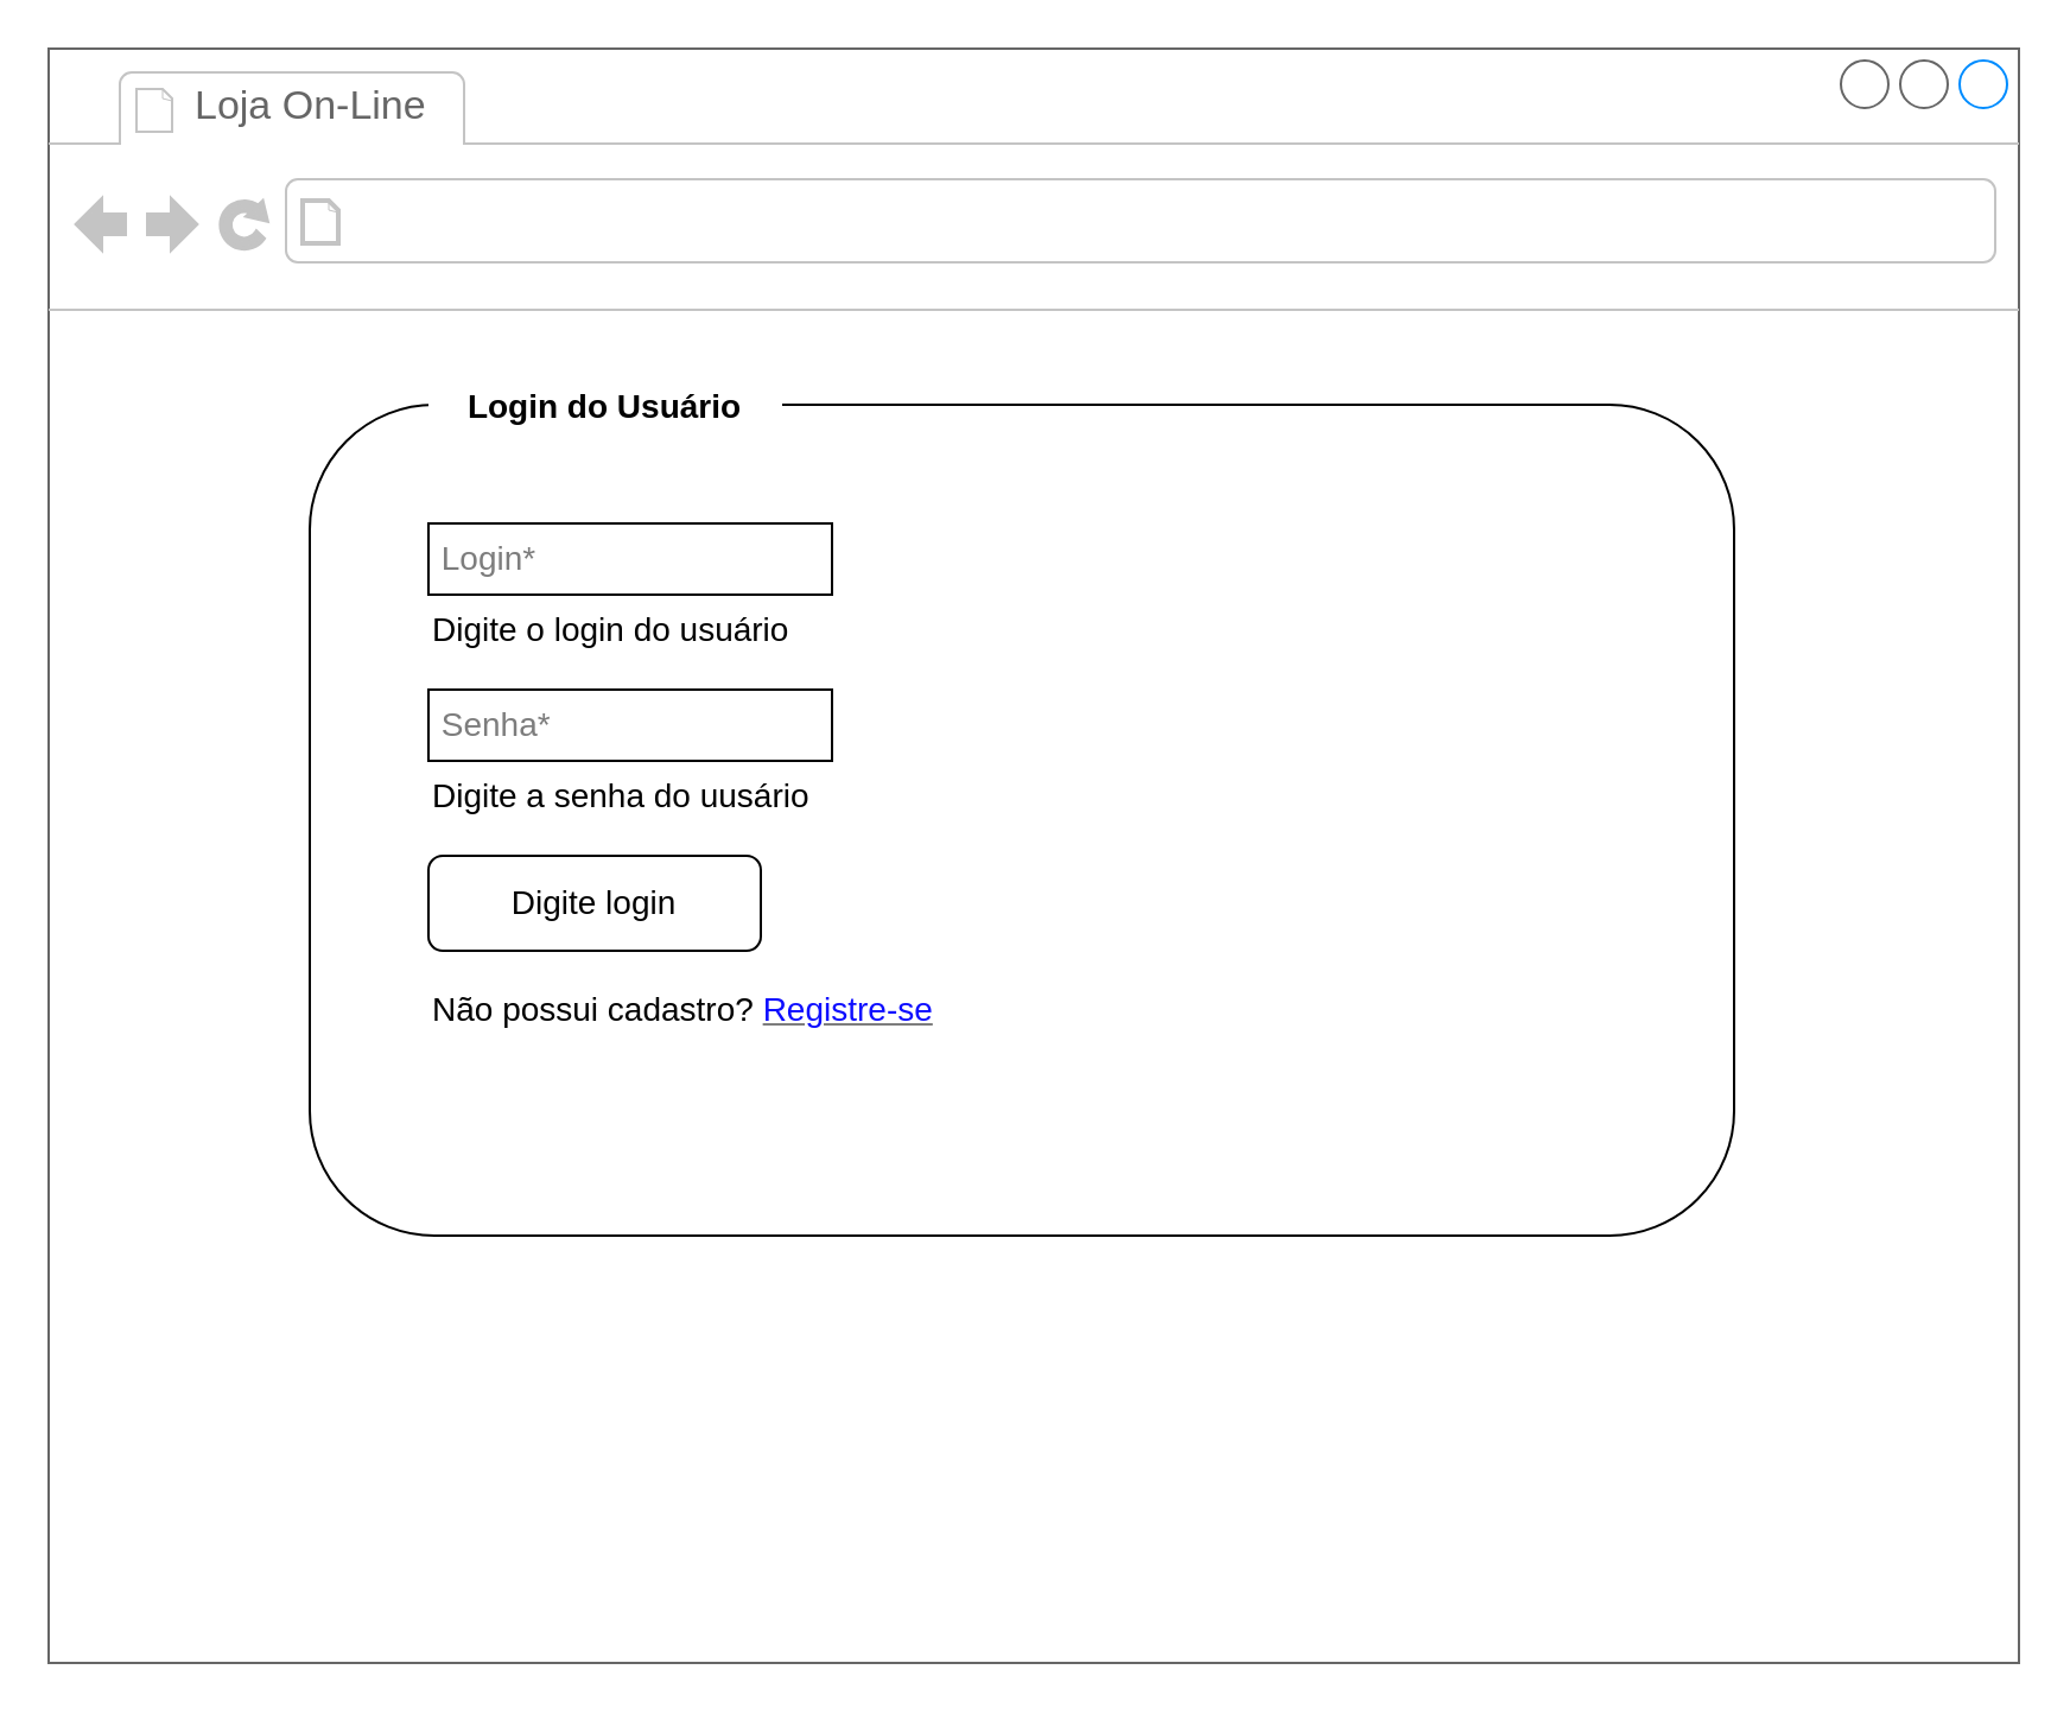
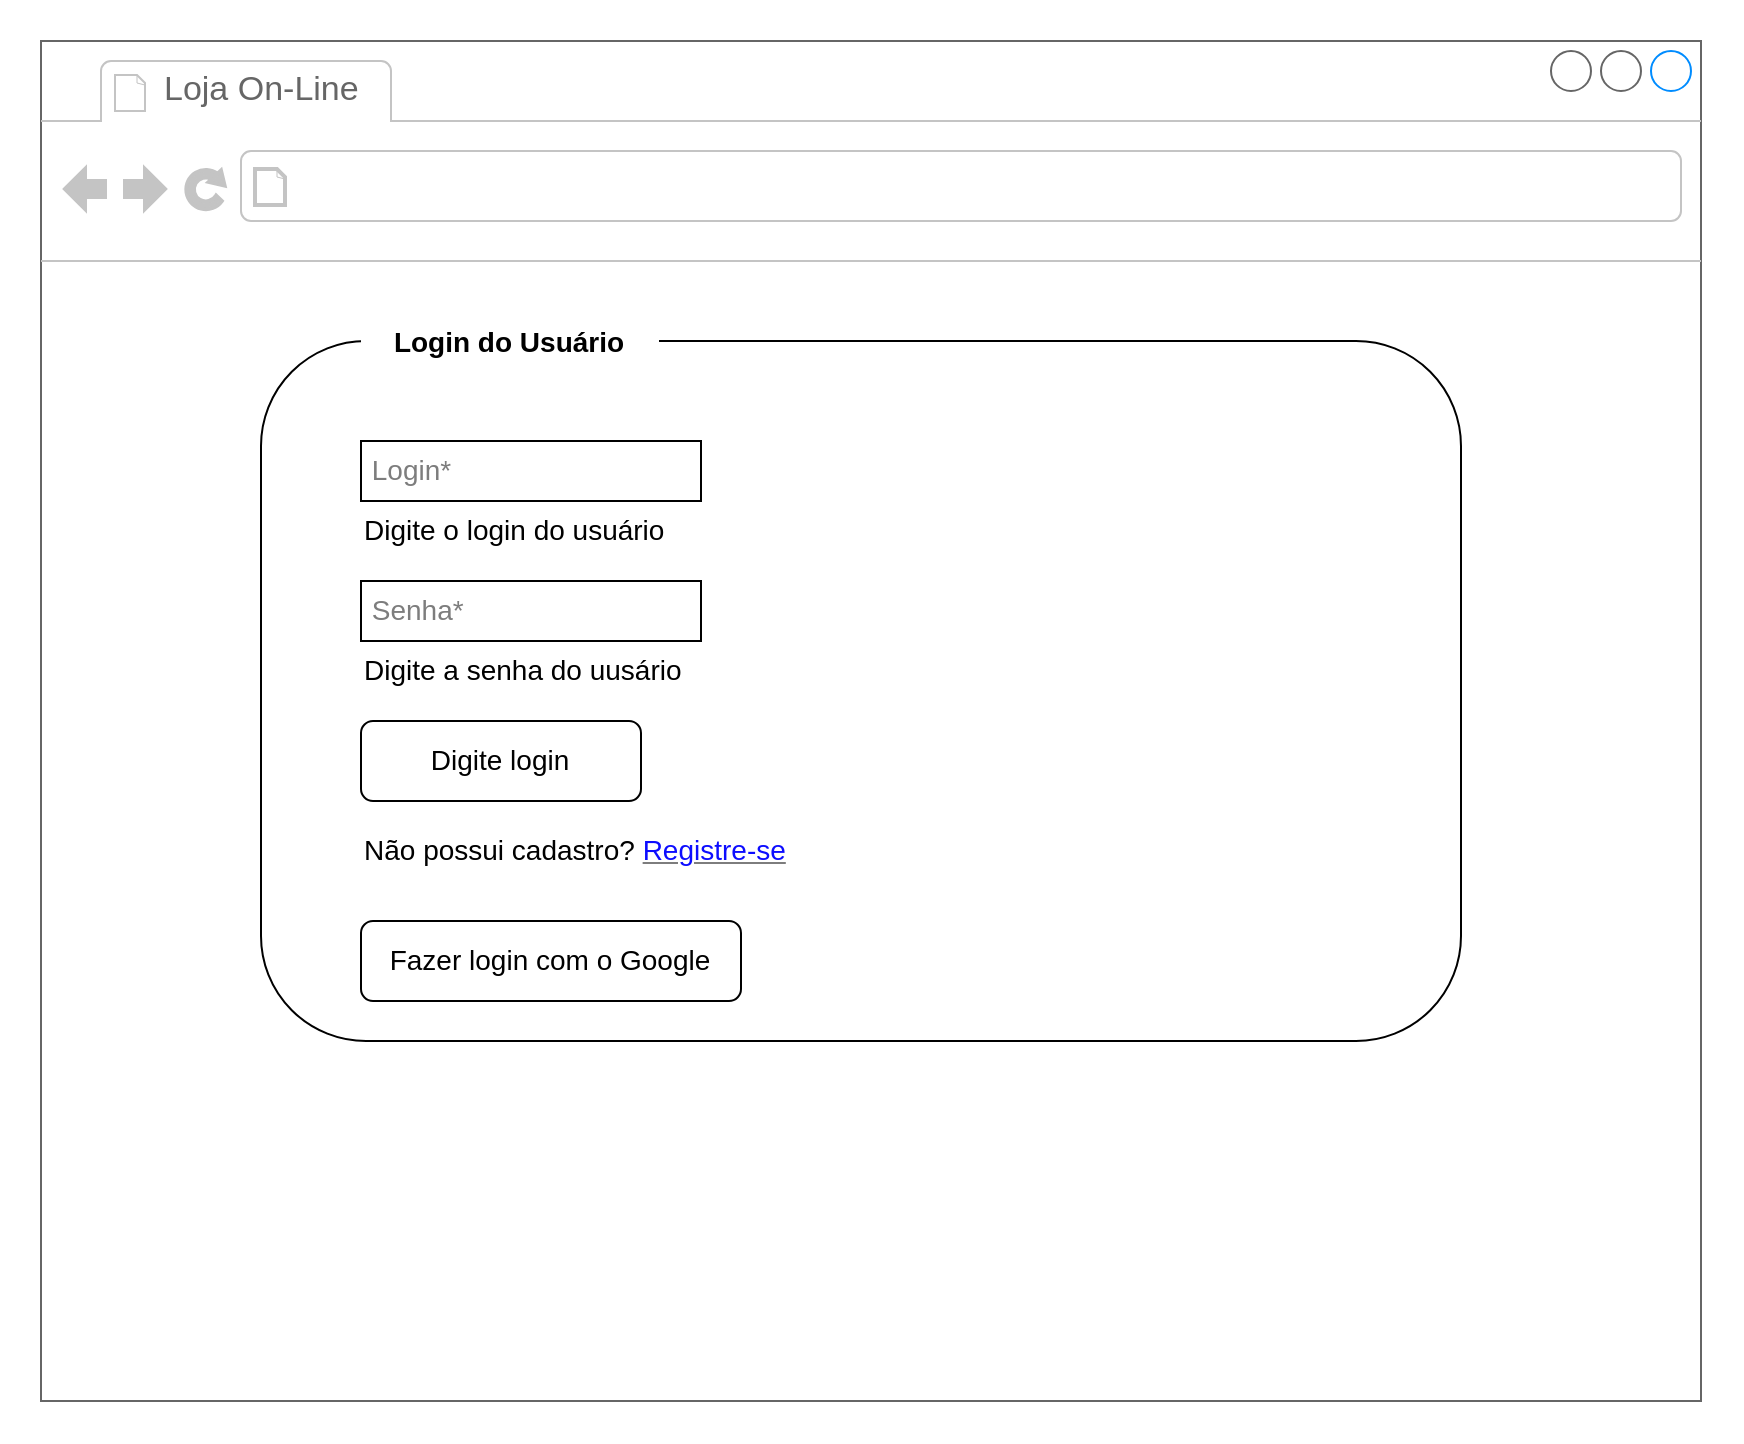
+ <mxCell id="12" value="Fazer login com o Google" style="rounded=1;whiteSpace=wrap;html=1;fontSize=14;fontColor=#000000;fillColor=default;" vertex="1" parent="2"><mxGeometry x="160" y="440" width="190" height="40" as="geometry" /></mxCell>
